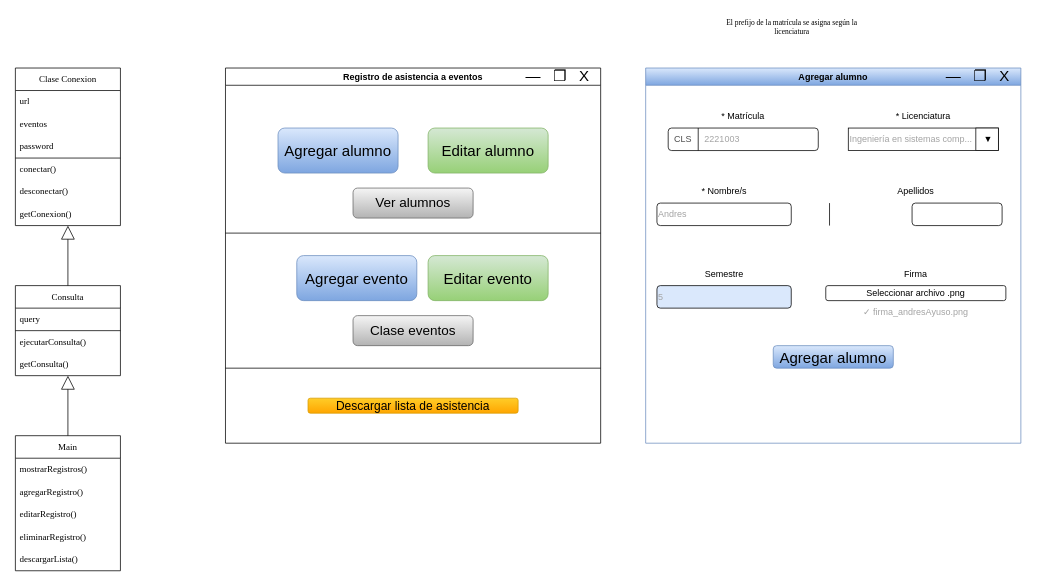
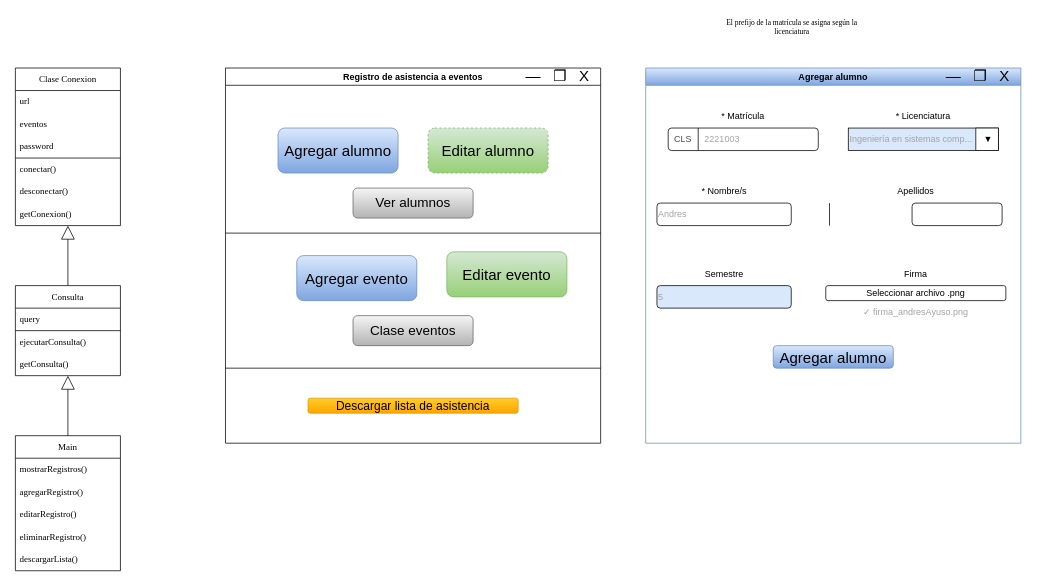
- <mxCell id="37" value="Ingeniería en sistemas comp..." style="rounded=1;whiteSpace=wrap;html=1;align=left;fontColor=#A3A3A3;arcSize=0;" vertex="1" parent="34"><mxGeometry x="270" y="80" width="200" height="30" as="geometry" /></mxCell>
+ <mxCell id="37" value="Ingeniería en sistemas comp..." style="rounded=1;whiteSpace=wrap;html=1;align=left;fontColor=#A3A3A3;arcSize=0;fillColor=#dae8fc;" vertex="1" parent="34"><mxGeometry x="270" y="80" width="200" height="30" as="geometry" /></mxCell>
- <mxCell id="26" value="Editar alumno" style="rounded=1;whiteSpace=wrap;html=1;fontSize=20;fillColor=#d5e8d4;strokeColor=#82b366;gradientColor=#97d077;" vertex="1" parent="23"><mxGeometry x="270" y="80" width="160" height="60" as="geometry" /></mxCell>
+ <mxCell id="26" value="Editar alumno" style="rounded=1;whiteSpace=wrap;html=1;fontSize=20;fillColor=#d5e8d4;strokeColor=#82b366;gradientColor=#97d077;dashed=1;" vertex="1" parent="23"><mxGeometry x="270" y="80" width="160" height="60" as="geometry" /></mxCell>
- <mxCell id="28" value="Editar evento" style="rounded=1;whiteSpace=wrap;html=1;fontSize=20;fillColor=#d5e8d4;strokeColor=#82b366;gradientColor=#97d077;" vertex="1" parent="23"><mxGeometry x="270" y="250" width="160" height="60" as="geometry" /></mxCell>
+ <mxCell id="28" value="Editar evento" style="rounded=1;whiteSpace=wrap;html=1;fontSize=20;fillColor=#d5e8d4;strokeColor=#82b366;gradientColor=#97d077;" vertex="1" parent="23"><mxGeometry x="295" y="245" width="160" height="60" as="geometry" /></mxCell>
